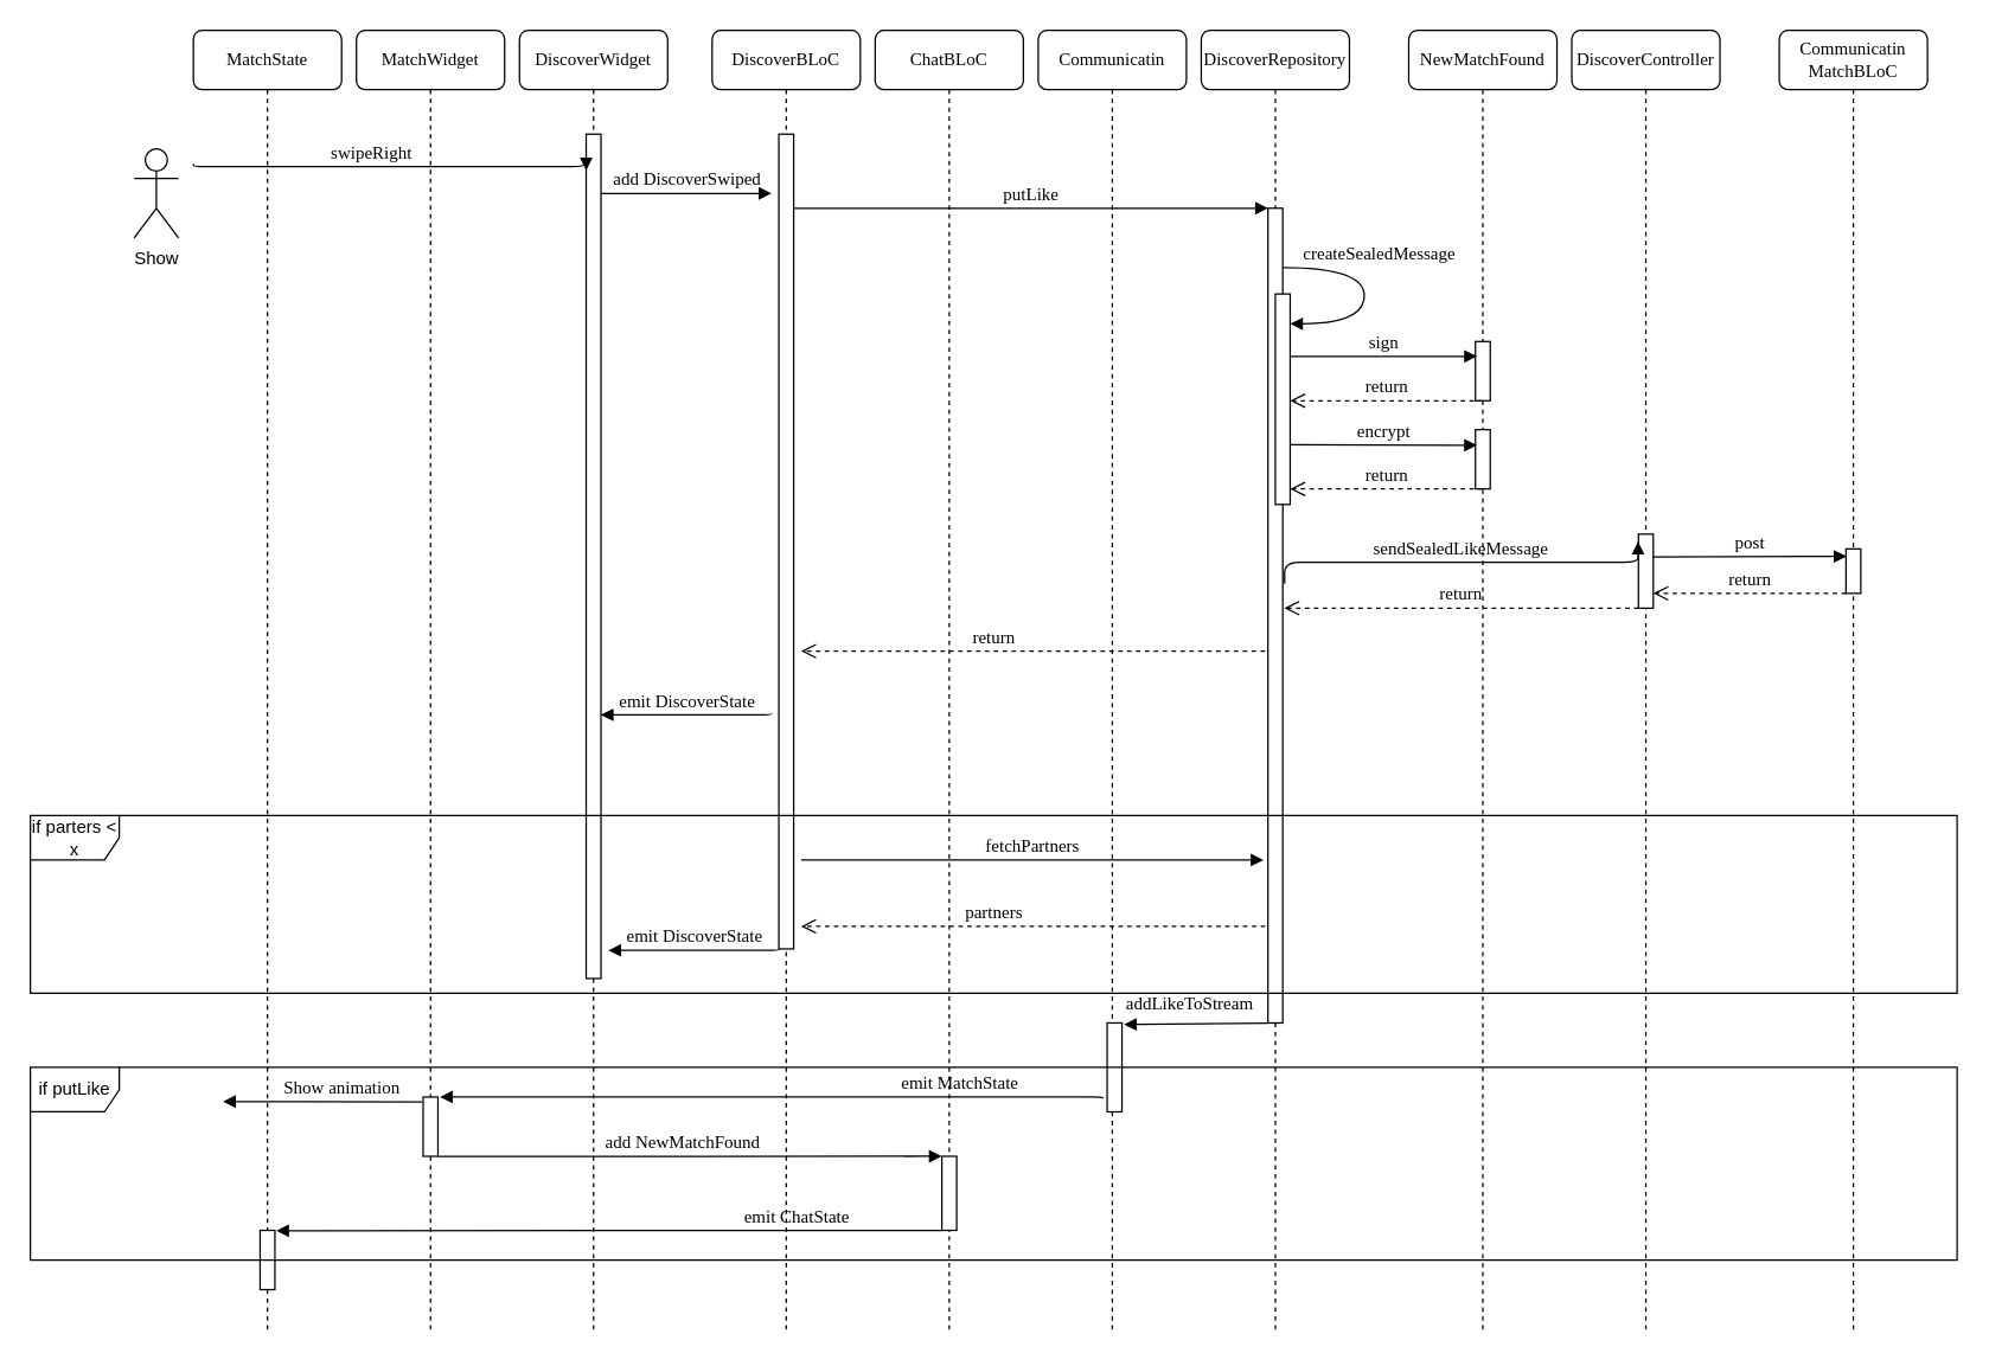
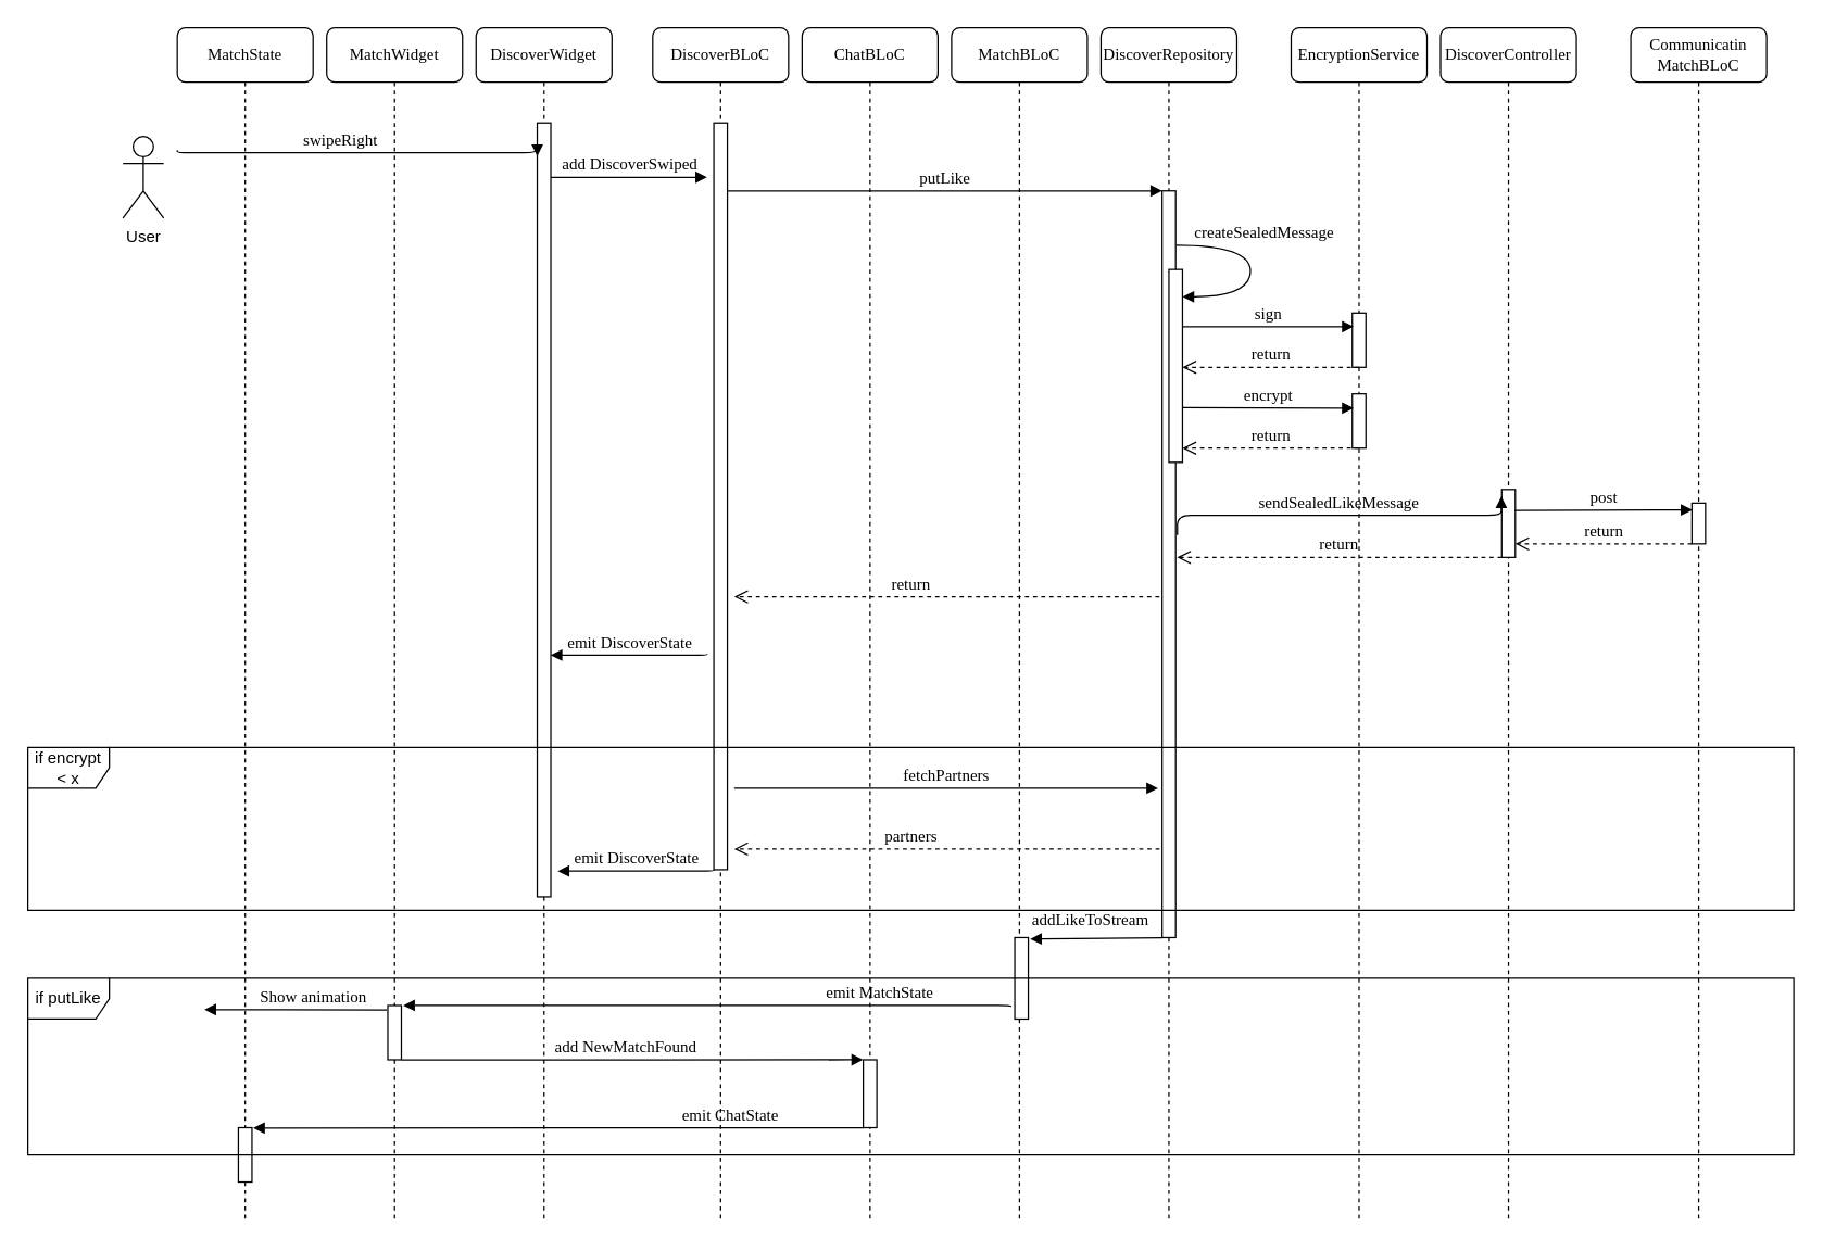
- <mxCell id="20" value="Communicatin" style="shape=umlLifeline;perimeter=lifelinePerimeter;whiteSpace=wrap;html=1;container=1;collapsible=0;recursiveResize=0;outlineConnect=0;rounded=1;shadow=0;comic=0;labelBackgroundColor=none;strokeWidth=1;fontFamily=Verdana;fontSize=12;align=center;" parent="1" vertex="1"><mxGeometry x="700" y="20" width="100" height="880" as="geometry" /></mxCell>
+ <mxCell id="20" value="MatchBLoC" style="shape=umlLifeline;perimeter=lifelinePerimeter;whiteSpace=wrap;html=1;container=1;collapsible=0;recursiveResize=0;outlineConnect=0;rounded=1;shadow=0;comic=0;labelBackgroundColor=none;strokeWidth=1;fontFamily=Verdana;fontSize=12;align=center;" parent="1" vertex="1"><mxGeometry x="700" y="20" width="100" height="880" as="geometry" /></mxCell>
- <mxCell id="8" value="NewMatchFound" style="shape=umlLifeline;perimeter=lifelinePerimeter;whiteSpace=wrap;html=1;container=1;collapsible=0;recursiveResize=0;outlineConnect=0;rounded=1;shadow=0;comic=0;labelBackgroundColor=none;strokeWidth=1;fontFamily=Verdana;fontSize=12;align=center;" parent="1" vertex="1"><mxGeometry x="950" y="20" width="100" height="880" as="geometry" /></mxCell>
+ <mxCell id="8" value="EncryptionService" style="shape=umlLifeline;perimeter=lifelinePerimeter;whiteSpace=wrap;html=1;container=1;collapsible=0;recursiveResize=0;outlineConnect=0;rounded=1;shadow=0;comic=0;labelBackgroundColor=none;strokeWidth=1;fontFamily=Verdana;fontSize=12;align=center;" parent="1" vertex="1"><mxGeometry x="950" y="20" width="100" height="880" as="geometry" /></mxCell>
- <mxCell id="27" value="Show" style="shape=umlActor;verticalLabelPosition=bottom;verticalAlign=top;html=1;outlineConnect=0;" vertex="1" parent="1"><mxGeometry x="90" y="100" width="30" height="60" as="geometry" /></mxCell>
+ <mxCell id="27" value="User" style="shape=umlActor;verticalLabelPosition=bottom;verticalAlign=top;html=1;outlineConnect=0;" vertex="1" parent="1"><mxGeometry x="90" y="100" width="30" height="60" as="geometry" /></mxCell>
- <mxCell id="48" value="if parters &amp;lt; x" style="shape=umlFrame;whiteSpace=wrap;html=1;" vertex="1" parent="1"><mxGeometry x="20" y="550" width="1300" height="120" as="geometry" /></mxCell>
+ <mxCell id="48" value="if encrypt &amp;lt; x" style="shape=umlFrame;whiteSpace=wrap;html=1;" vertex="1" parent="1"><mxGeometry x="20" y="550" width="1300" height="120" as="geometry" /></mxCell>
